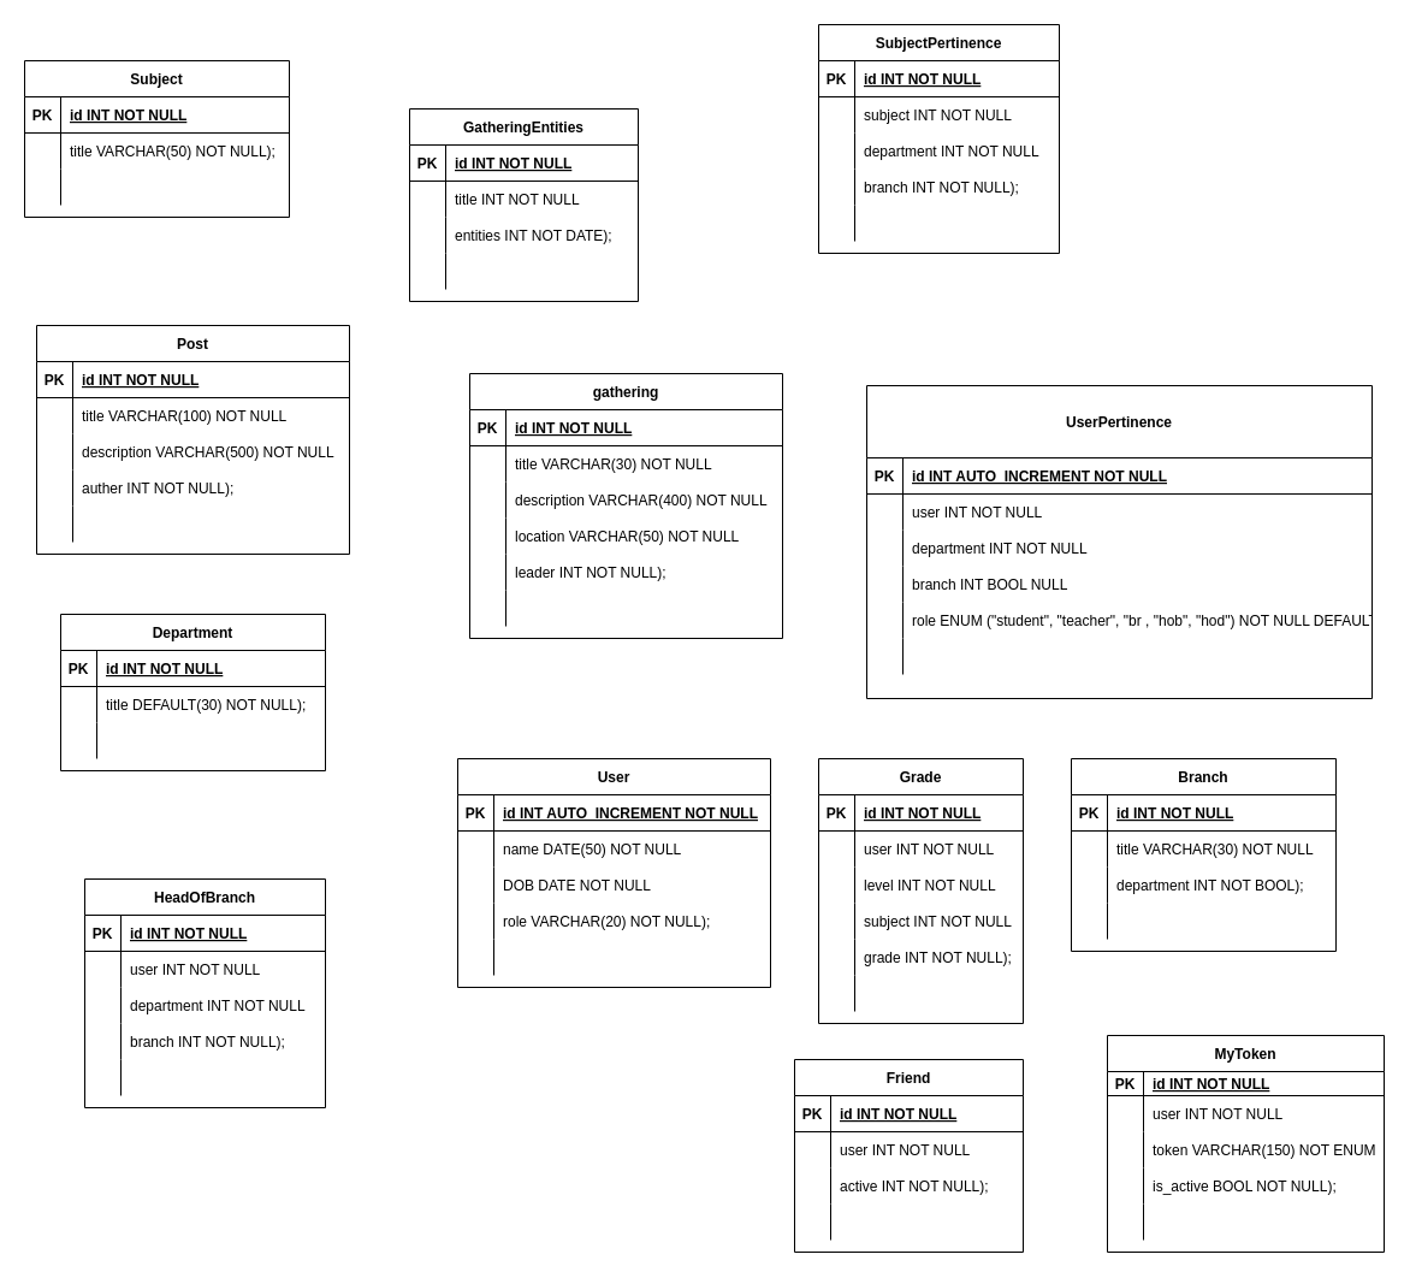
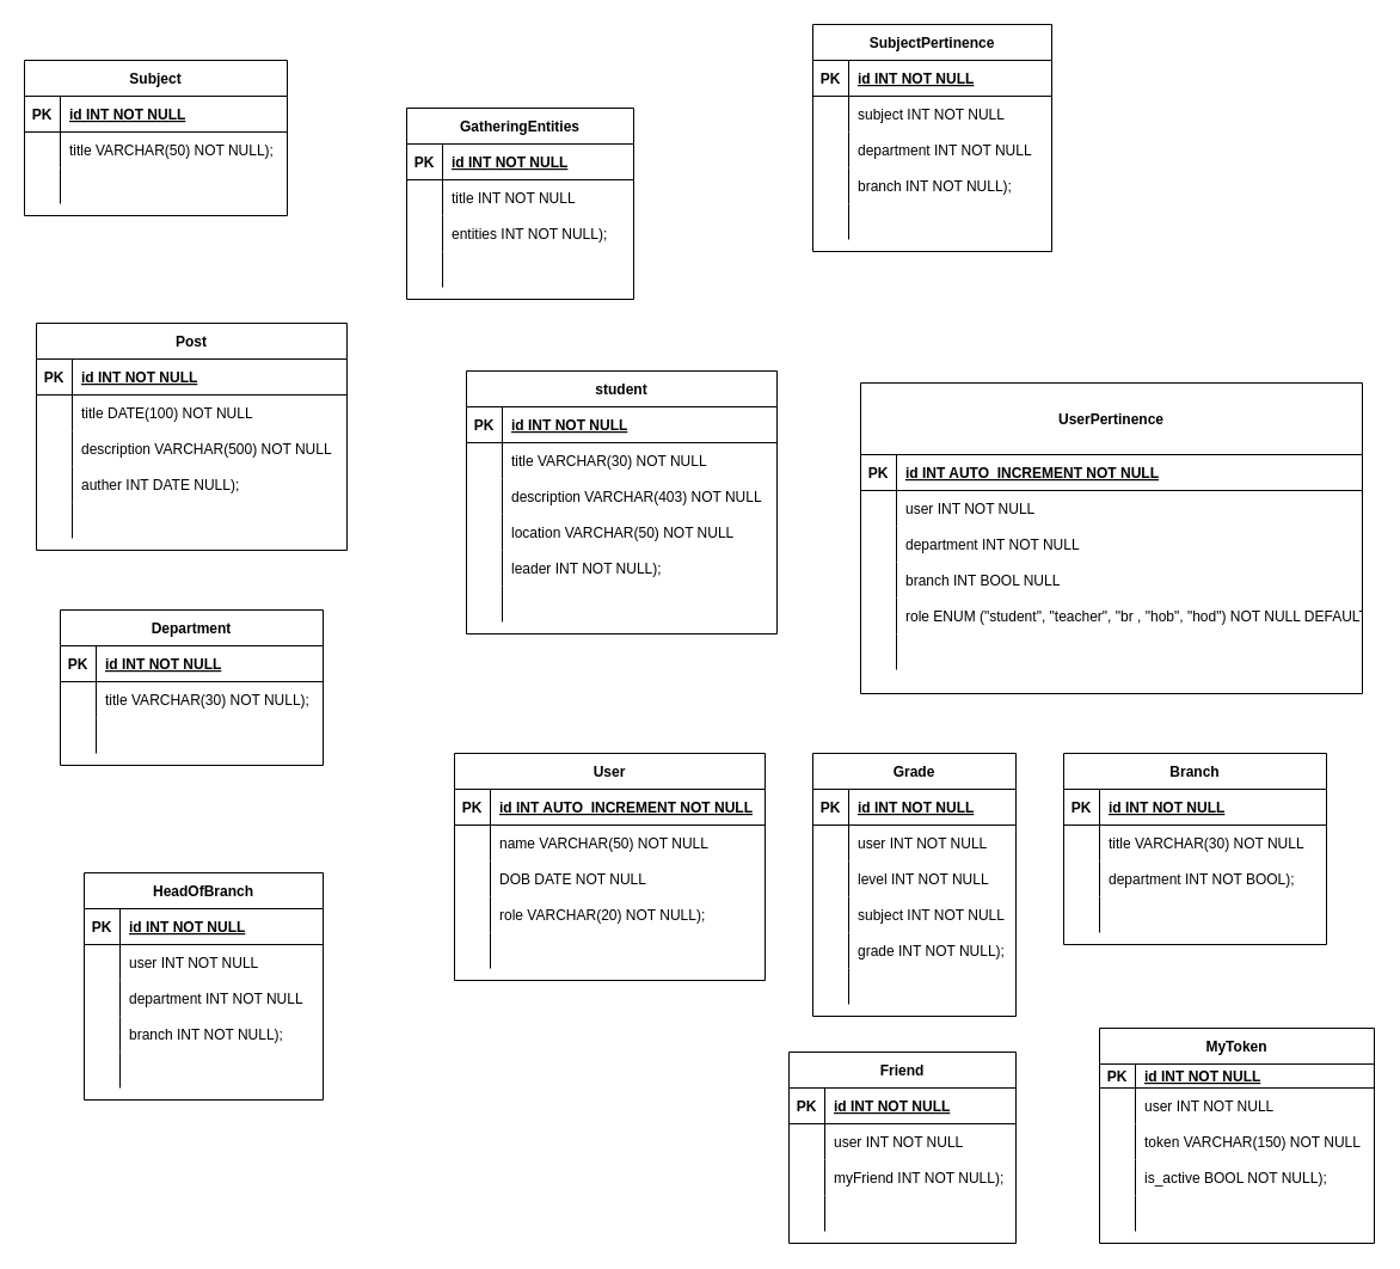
- <mxCell id="75" value="entities INT NOT DATE);" style="shape=partialRectangle;overflow=hidden;connectable=0;fillColor=none;align=left;top=0;left=0;bottom=0;right=0;spacingLeft=6;" vertex="1" parent="73"><mxGeometry x="30" width="160" height="30" as="geometry"><mxRectangle width="160" height="30" as="alternateBounds" /></mxGeometry></mxCell>
+ <mxCell id="75" value="entities INT NOT NULL);" style="shape=partialRectangle;overflow=hidden;connectable=0;fillColor=none;align=left;top=0;left=0;bottom=0;right=0;spacingLeft=6;" vertex="1" parent="73"><mxGeometry x="30" width="160" height="30" as="geometry"><mxRectangle width="160" height="30" as="alternateBounds" /></mxGeometry></mxCell>
- <mxCell id="47" value="gathering" style="shape=table;startSize=30;container=1;collapsible=1;childLayout=tableLayout;fixedRows=1;rowLines=0;fontStyle=1;align=center;resizeLast=1;" vertex="1" parent="1"><mxGeometry x="390" y="310" width="260" height="220" as="geometry" /></mxCell>
+ <mxCell id="47" value="student" style="shape=table;startSize=30;container=1;collapsible=1;childLayout=tableLayout;fixedRows=1;rowLines=0;fontStyle=1;align=center;resizeLast=1;" vertex="1" parent="1"><mxGeometry x="390" y="310" width="260" height="220" as="geometry" /></mxCell>
- <mxCell id="37" value="title VARCHAR(100) NOT NULL" style="shape=partialRectangle;overflow=hidden;connectable=0;fillColor=none;align=left;top=0;left=0;bottom=0;right=0;spacingLeft=6;" vertex="1" parent="35"><mxGeometry x="30" width="230" height="30" as="geometry"><mxRectangle width="230" height="30" as="alternateBounds" /></mxGeometry></mxCell>
+ <mxCell id="37" value="title DATE(100) NOT NULL" style="shape=partialRectangle;overflow=hidden;connectable=0;fillColor=none;align=left;top=0;left=0;bottom=0;right=0;spacingLeft=6;" vertex="1" parent="35"><mxGeometry x="30" width="230" height="30" as="geometry"><mxRectangle width="230" height="30" as="alternateBounds" /></mxGeometry></mxCell>
- <mxCell id="43" value="auther INT NOT NULL);" style="shape=partialRectangle;overflow=hidden;connectable=0;fillColor=none;align=left;top=0;left=0;bottom=0;right=0;spacingLeft=6;" vertex="1" parent="41"><mxGeometry x="30" width="230" height="30" as="geometry"><mxRectangle width="230" height="30" as="alternateBounds" /></mxGeometry></mxCell>
+ <mxCell id="43" value="auther INT DATE NULL);" style="shape=partialRectangle;overflow=hidden;connectable=0;fillColor=none;align=left;top=0;left=0;bottom=0;right=0;spacingLeft=6;" vertex="1" parent="41"><mxGeometry x="30" width="230" height="30" as="geometry"><mxRectangle width="230" height="30" as="alternateBounds" /></mxGeometry></mxCell>
- <mxCell id="56" value="description VARCHAR(400) NOT NULL" style="shape=partialRectangle;overflow=hidden;connectable=0;fillColor=none;align=left;top=0;left=0;bottom=0;right=0;spacingLeft=6;" vertex="1" parent="54"><mxGeometry x="30" width="230" height="30" as="geometry"><mxRectangle width="230" height="30" as="alternateBounds" /></mxGeometry></mxCell>
+ <mxCell id="56" value="description VARCHAR(403) NOT NULL" style="shape=partialRectangle;overflow=hidden;connectable=0;fillColor=none;align=left;top=0;left=0;bottom=0;right=0;spacingLeft=6;" vertex="1" parent="54"><mxGeometry x="30" width="230" height="30" as="geometry"><mxRectangle width="230" height="30" as="alternateBounds" /></mxGeometry></mxCell>
- <mxCell id="85" value="title DEFAULT(30) NOT NULL);" style="shape=partialRectangle;overflow=hidden;connectable=0;fillColor=none;align=left;top=0;left=0;bottom=0;right=0;spacingLeft=6;" vertex="1" parent="83"><mxGeometry x="30" width="190" height="30" as="geometry"><mxRectangle width="190" height="30" as="alternateBounds" /></mxGeometry></mxCell>
+ <mxCell id="85" value="title VARCHAR(30) NOT NULL);" style="shape=partialRectangle;overflow=hidden;connectable=0;fillColor=none;align=left;top=0;left=0;bottom=0;right=0;spacingLeft=6;" vertex="1" parent="83"><mxGeometry x="30" width="190" height="30" as="geometry"><mxRectangle width="190" height="30" as="alternateBounds" /></mxGeometry></mxCell>
- <mxCell id="8" value="name DATE(50) NOT NULL" style="shape=partialRectangle;overflow=hidden;connectable=0;fillColor=none;align=left;top=0;left=0;bottom=0;right=0;spacingLeft=6;" vertex="1" parent="6"><mxGeometry x="30" width="230" height="30" as="geometry"><mxRectangle width="230" height="30" as="alternateBounds" /></mxGeometry></mxCell>
+ <mxCell id="8" value="name VARCHAR(50) NOT NULL" style="shape=partialRectangle;overflow=hidden;connectable=0;fillColor=none;align=left;top=0;left=0;bottom=0;right=0;spacingLeft=6;" vertex="1" parent="6"><mxGeometry x="30" width="230" height="30" as="geometry"><mxRectangle width="230" height="30" as="alternateBounds" /></mxGeometry></mxCell>
- <mxCell id="175" value="token VARCHAR(150) NOT ENUM" style="shape=partialRectangle;overflow=hidden;connectable=0;fillColor=none;align=left;top=0;left=0;bottom=0;right=0;spacingLeft=6;" vertex="1" parent="173"><mxGeometry x="30" width="200" height="30" as="geometry"><mxRectangle width="200" height="30" as="alternateBounds" /></mxGeometry></mxCell>
+ <mxCell id="175" value="token VARCHAR(150) NOT NULL" style="shape=partialRectangle;overflow=hidden;connectable=0;fillColor=none;align=left;top=0;left=0;bottom=0;right=0;spacingLeft=6;" vertex="1" parent="173"><mxGeometry x="30" width="200" height="30" as="geometry"><mxRectangle width="200" height="30" as="alternateBounds" /></mxGeometry></mxCell>
- <mxCell id="98" value="active INT NOT NULL);" style="shape=partialRectangle;overflow=hidden;connectable=0;fillColor=none;align=left;top=0;left=0;bottom=0;right=0;spacingLeft=6;" vertex="1" parent="96"><mxGeometry x="30" width="160" height="30" as="geometry"><mxRectangle width="160" height="30" as="alternateBounds" /></mxGeometry></mxCell>
+ <mxCell id="98" value="myFriend INT NOT NULL);" style="shape=partialRectangle;overflow=hidden;connectable=0;fillColor=none;align=left;top=0;left=0;bottom=0;right=0;spacingLeft=6;" vertex="1" parent="96"><mxGeometry x="30" width="160" height="30" as="geometry"><mxRectangle width="160" height="30" as="alternateBounds" /></mxGeometry></mxCell>
